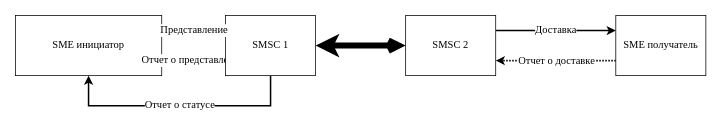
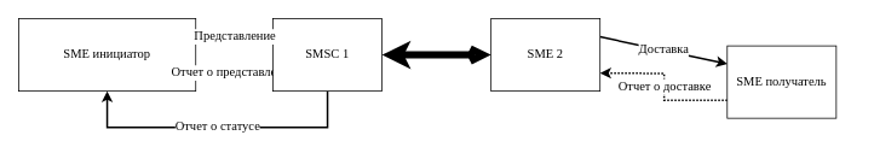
- <mxCell id="10" value="SMSC 2" style="rounded=0;whiteSpace=wrap;html=1;fontFamily=Times New Roman;fontSize=14;" vertex="1" parent="1"><mxGeometry x="540" y="20" width="120" height="80" as="geometry" /></mxCell>
+ <mxCell id="10" value="SME 2" style="rounded=0;whiteSpace=wrap;html=1;fontFamily=Times New Roman;fontSize=14;" vertex="1" parent="1"><mxGeometry x="540" y="20" width="120" height="80" as="geometry" /></mxCell>
- <mxCell id="7" value="SME получатель" style="rounded=0;whiteSpace=wrap;html=1;fontFamily=Times New Roman;fontSize=14;" parent="1" vertex="1"><mxGeometry x="820" y="20" width="120" height="80" as="geometry" /></mxCell>
+ <mxCell id="7" value="SME получатель" style="rounded=0;whiteSpace=wrap;html=1;fontFamily=Times New Roman;fontSize=14;" parent="1" vertex="1"><mxGeometry x="800" y="50" width="120" height="80" as="geometry" /></mxCell>
